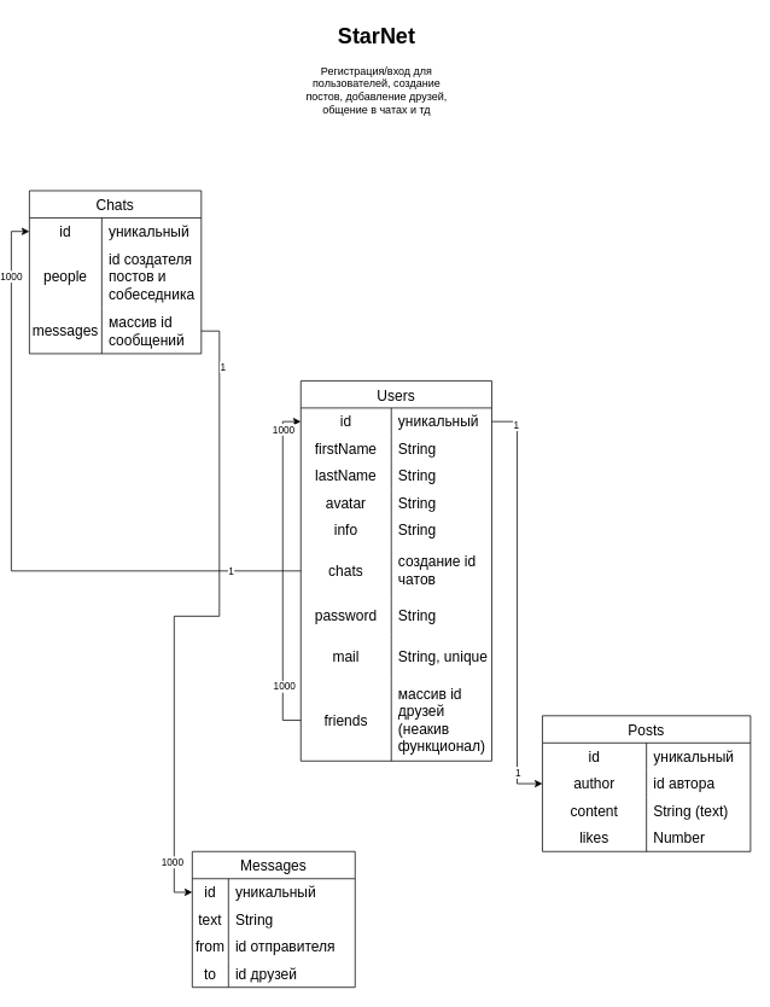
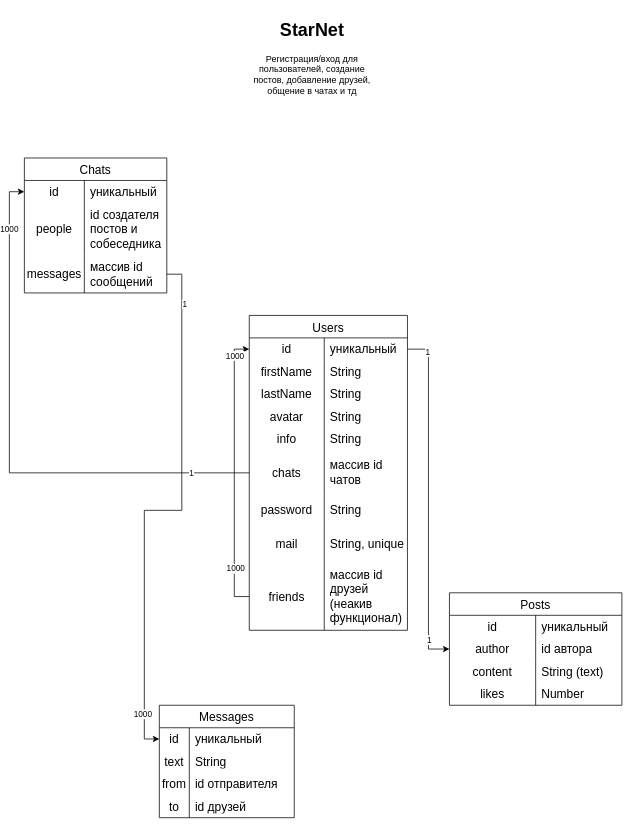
- <mxCell id="33" value="создание id чатов" style="shape=partialRectangle;html=1;whiteSpace=wrap;connectable=0;fillColor=none;top=0;left=0;bottom=0;right=0;align=left;spacingLeft=6;overflow=hidden;strokeColor=inherit;fontSize=16;" parent="31" vertex="1"><mxGeometry x="100" width="111" height="60" as="geometry"><mxRectangle width="111" height="60" as="alternateBounds" /></mxGeometry></mxCell>
+ <mxCell id="33" value="массив id чатов" style="shape=partialRectangle;html=1;whiteSpace=wrap;connectable=0;fillColor=none;top=0;left=0;bottom=0;right=0;align=left;spacingLeft=6;overflow=hidden;strokeColor=inherit;fontSize=16;" parent="31" vertex="1"><mxGeometry x="100" width="111" height="60" as="geometry"><mxRectangle width="111" height="60" as="alternateBounds" /></mxGeometry></mxCell>
